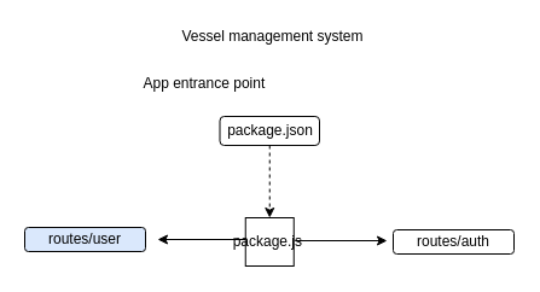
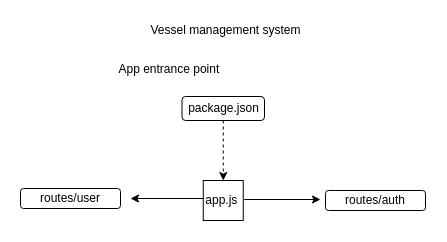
- <mxCell id="8" value="routes/user" style="rounded=1;whiteSpace=wrap;html=1;fillColor=#dae8fc;" vertex="1" parent="1"><mxGeometry x="20" y="188" width="100" height="20" as="geometry" /></mxCell>
+ <mxCell id="8" value="routes/user" style="rounded=1;whiteSpace=wrap;html=1;" vertex="1" parent="1"><mxGeometry x="20" y="188" width="100" height="20" as="geometry" /></mxCell>
- <mxCell id="3" value="package.js&amp;nbsp;" style="whiteSpace=wrap;html=1;aspect=fixed;" vertex="1" parent="1"><mxGeometry x="202.75" y="180" width="40" height="40" as="geometry" /></mxCell>
+ <mxCell id="3" value="app.js&amp;nbsp;" style="whiteSpace=wrap;html=1;aspect=fixed;" vertex="1" parent="1"><mxGeometry x="202.75" y="180" width="40" height="40" as="geometry" /></mxCell>
